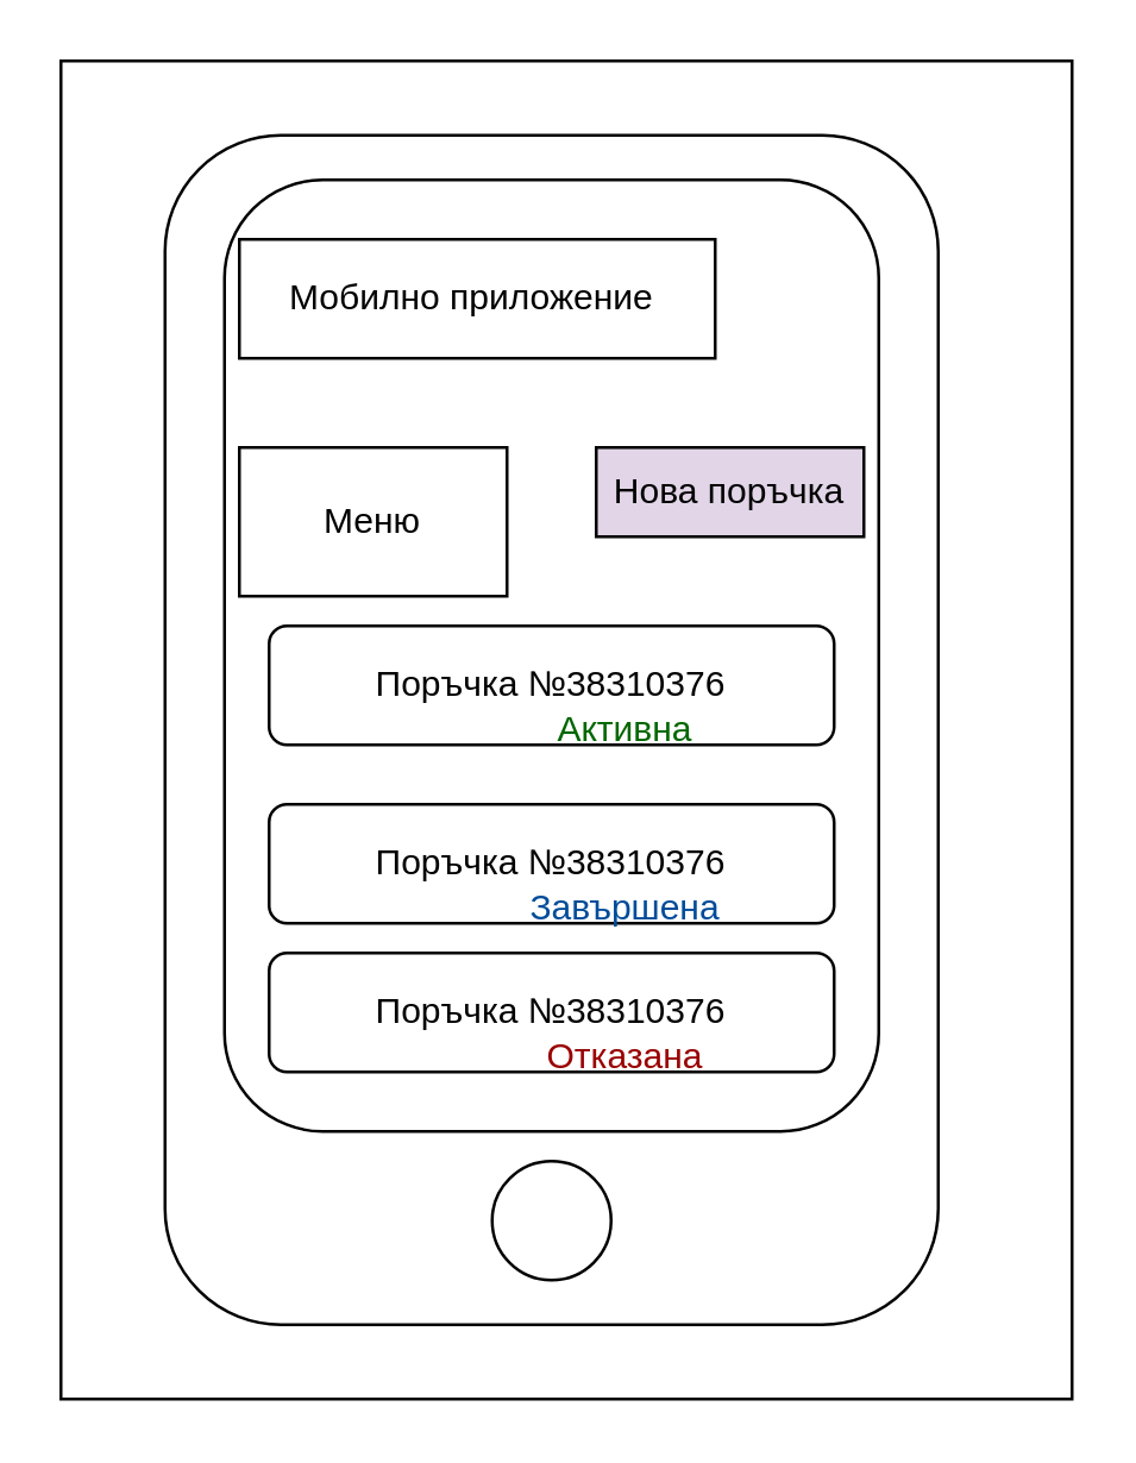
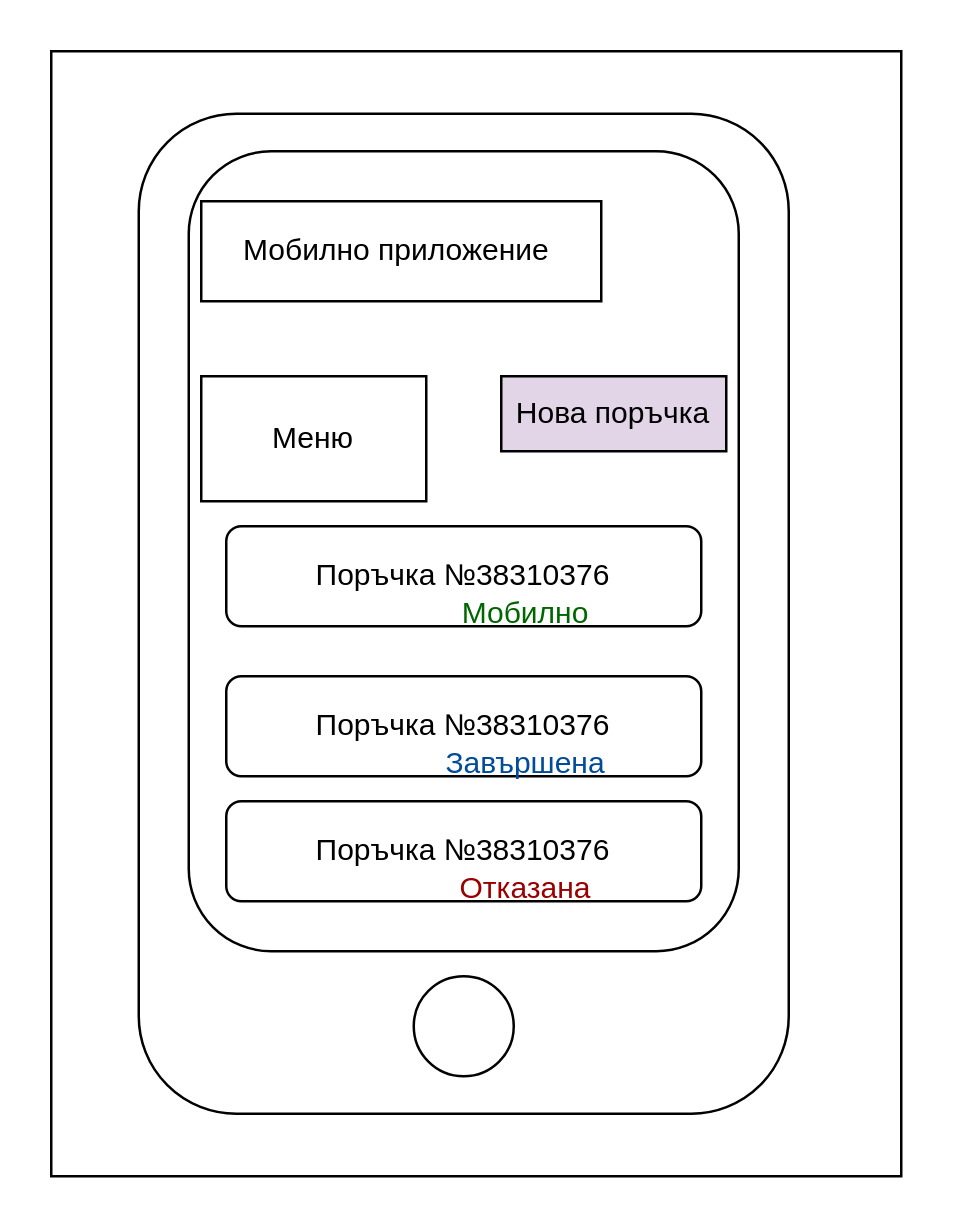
- <mxCell id="12" value="&lt;font color=&quot;#006600&quot;&gt;Активна&lt;/font&gt;" style="text;html=1;strokeColor=none;fillColor=none;align=center;verticalAlign=middle;whiteSpace=wrap;rounded=0;" vertex="1" parent="1"><mxGeometry x="180" y="230" width="60" height="30" as="geometry" /></mxCell>
+ <mxCell id="12" value="&lt;font color=&quot;#006600&quot;&gt;Мобилно&lt;/font&gt;" style="text;html=1;strokeColor=none;fillColor=none;align=center;verticalAlign=middle;whiteSpace=wrap;rounded=0;" vertex="1" parent="1"><mxGeometry x="180" y="230" width="60" height="30" as="geometry" /></mxCell>
